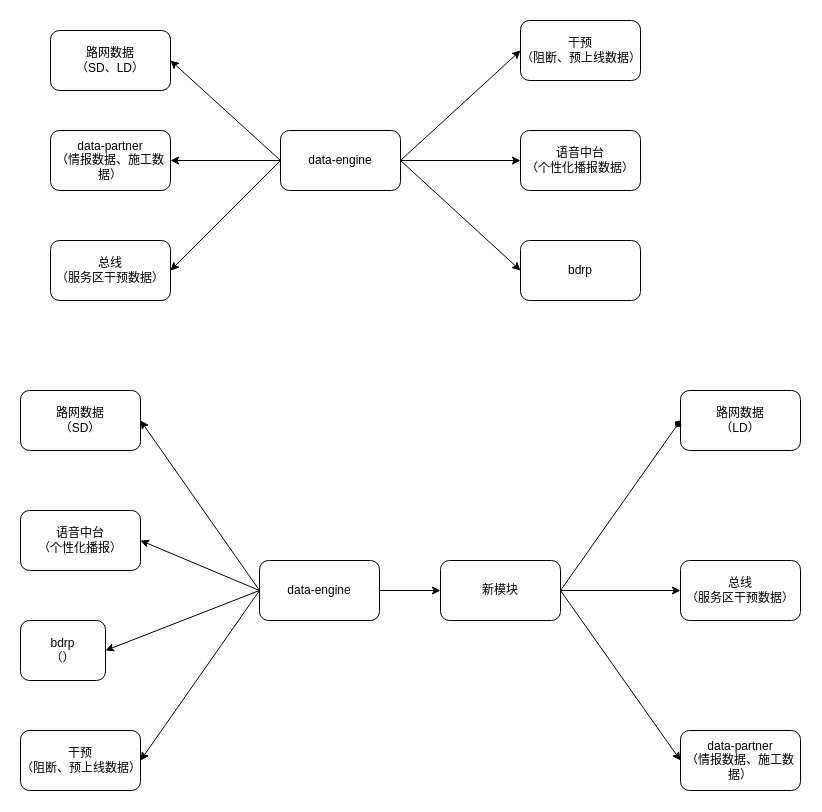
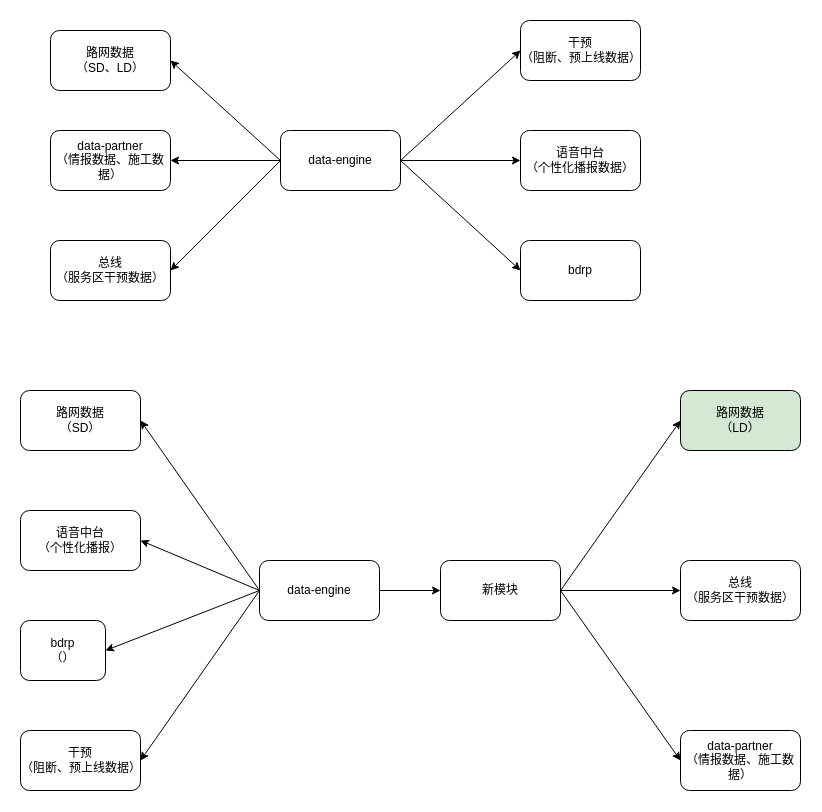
- <mxCell id="26" value="路网数据&lt;br&gt;（LD）" style="rounded=1;whiteSpace=wrap;html=1;" vertex="1" parent="1"><mxGeometry x="680" y="390" width="120" height="60" as="geometry" /></mxCell>
+ <mxCell id="26" value="路网数据&lt;br&gt;（LD）" style="rounded=1;whiteSpace=wrap;html=1;fillColor=#d5e8d4;" vertex="1" parent="1"><mxGeometry x="680" y="390" width="120" height="60" as="geometry" /></mxCell>
- <mxCell id="30" value="" style="endArrow=diamond;html=1;entryX=0;entryY=0.5;entryDx=0;entryDy=0;exitX=1;exitY=0.5;exitDx=0;exitDy=0;" edge="1" parent="1" source="17" target="26"><mxGeometry width="50" height="50" relative="1" as="geometry"><mxPoint x="570" y="580" as="sourcePoint" /><mxPoint x="580" y="520" as="targetPoint" /></mxGeometry></mxCell>
+ <mxCell id="30" value="" style="endArrow=classic;html=1;entryX=0;entryY=0.5;entryDx=0;entryDy=0;exitX=1;exitY=0.5;exitDx=0;exitDy=0;" edge="1" parent="1" source="17" target="26"><mxGeometry width="50" height="50" relative="1" as="geometry"><mxPoint x="570" y="580" as="sourcePoint" /><mxPoint x="580" y="520" as="targetPoint" /></mxGeometry></mxCell>
